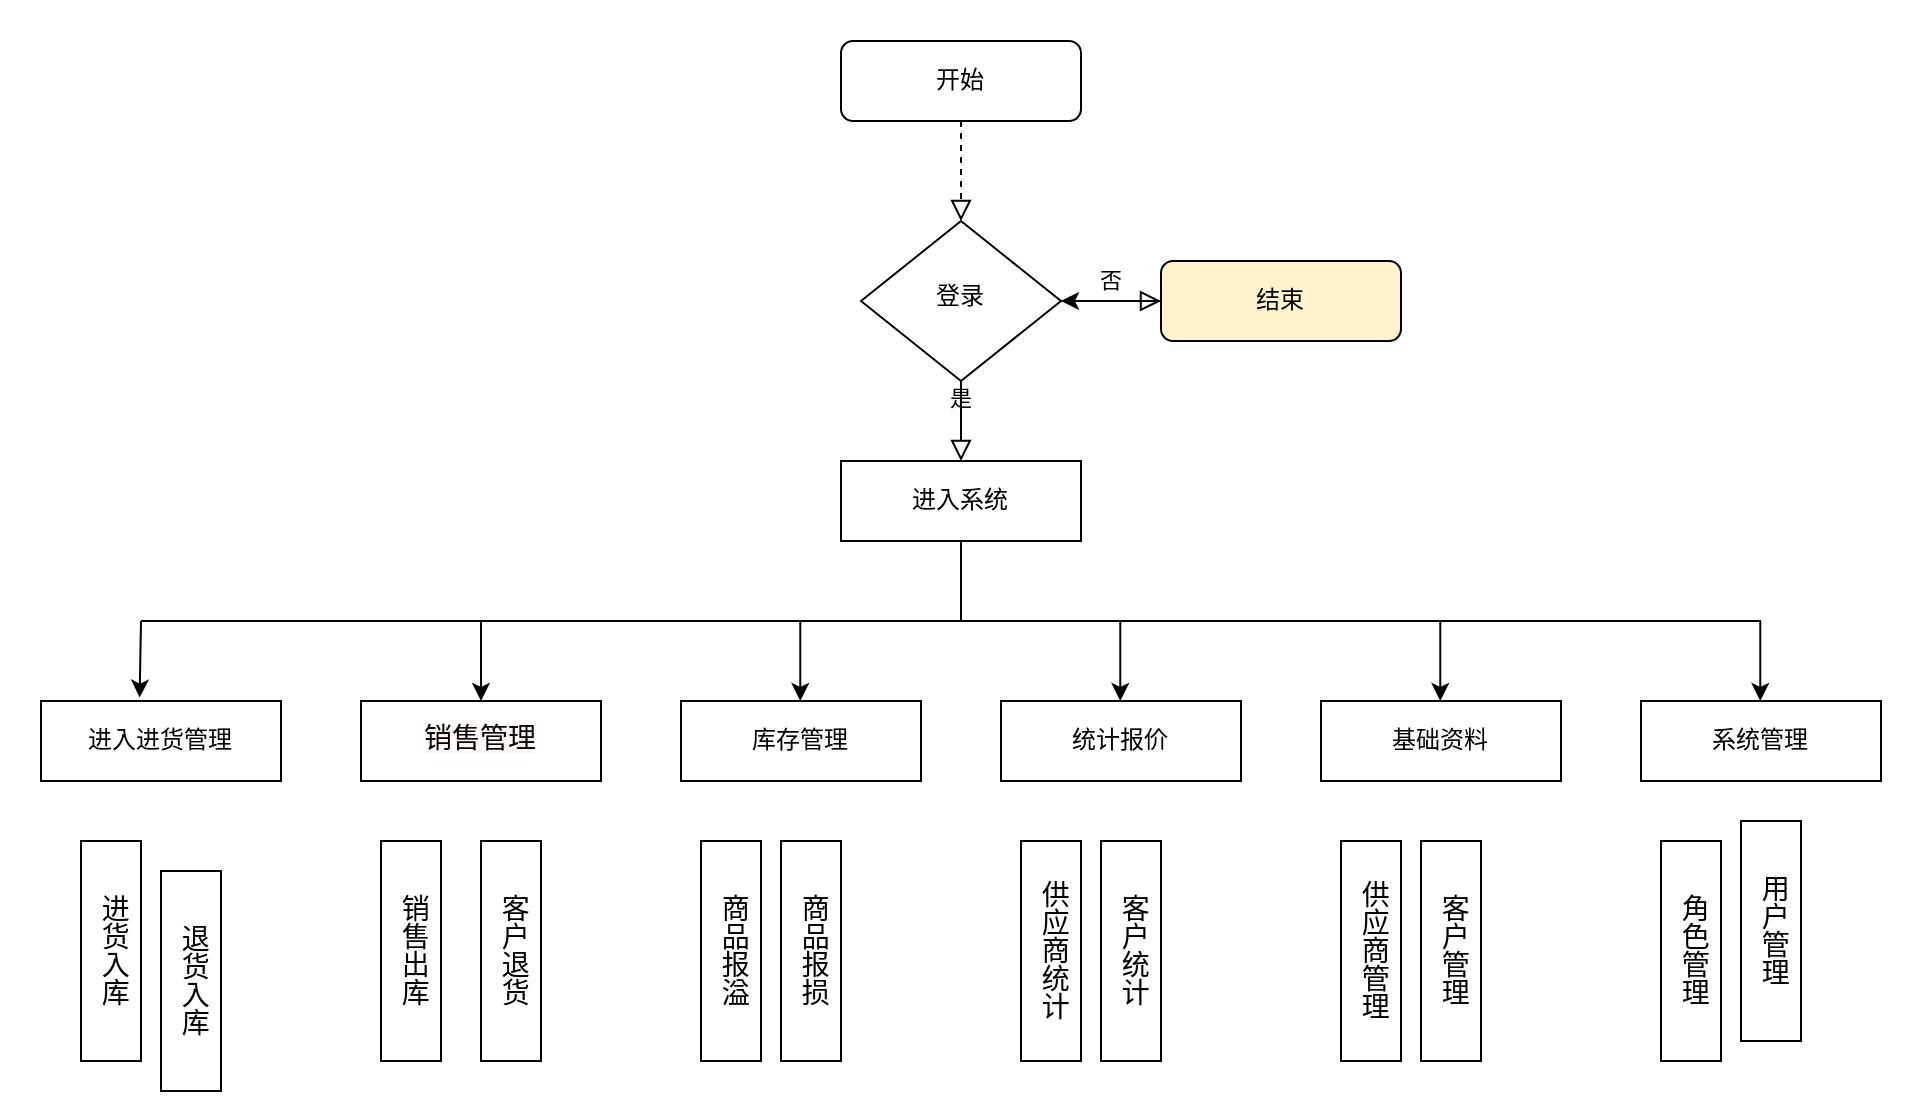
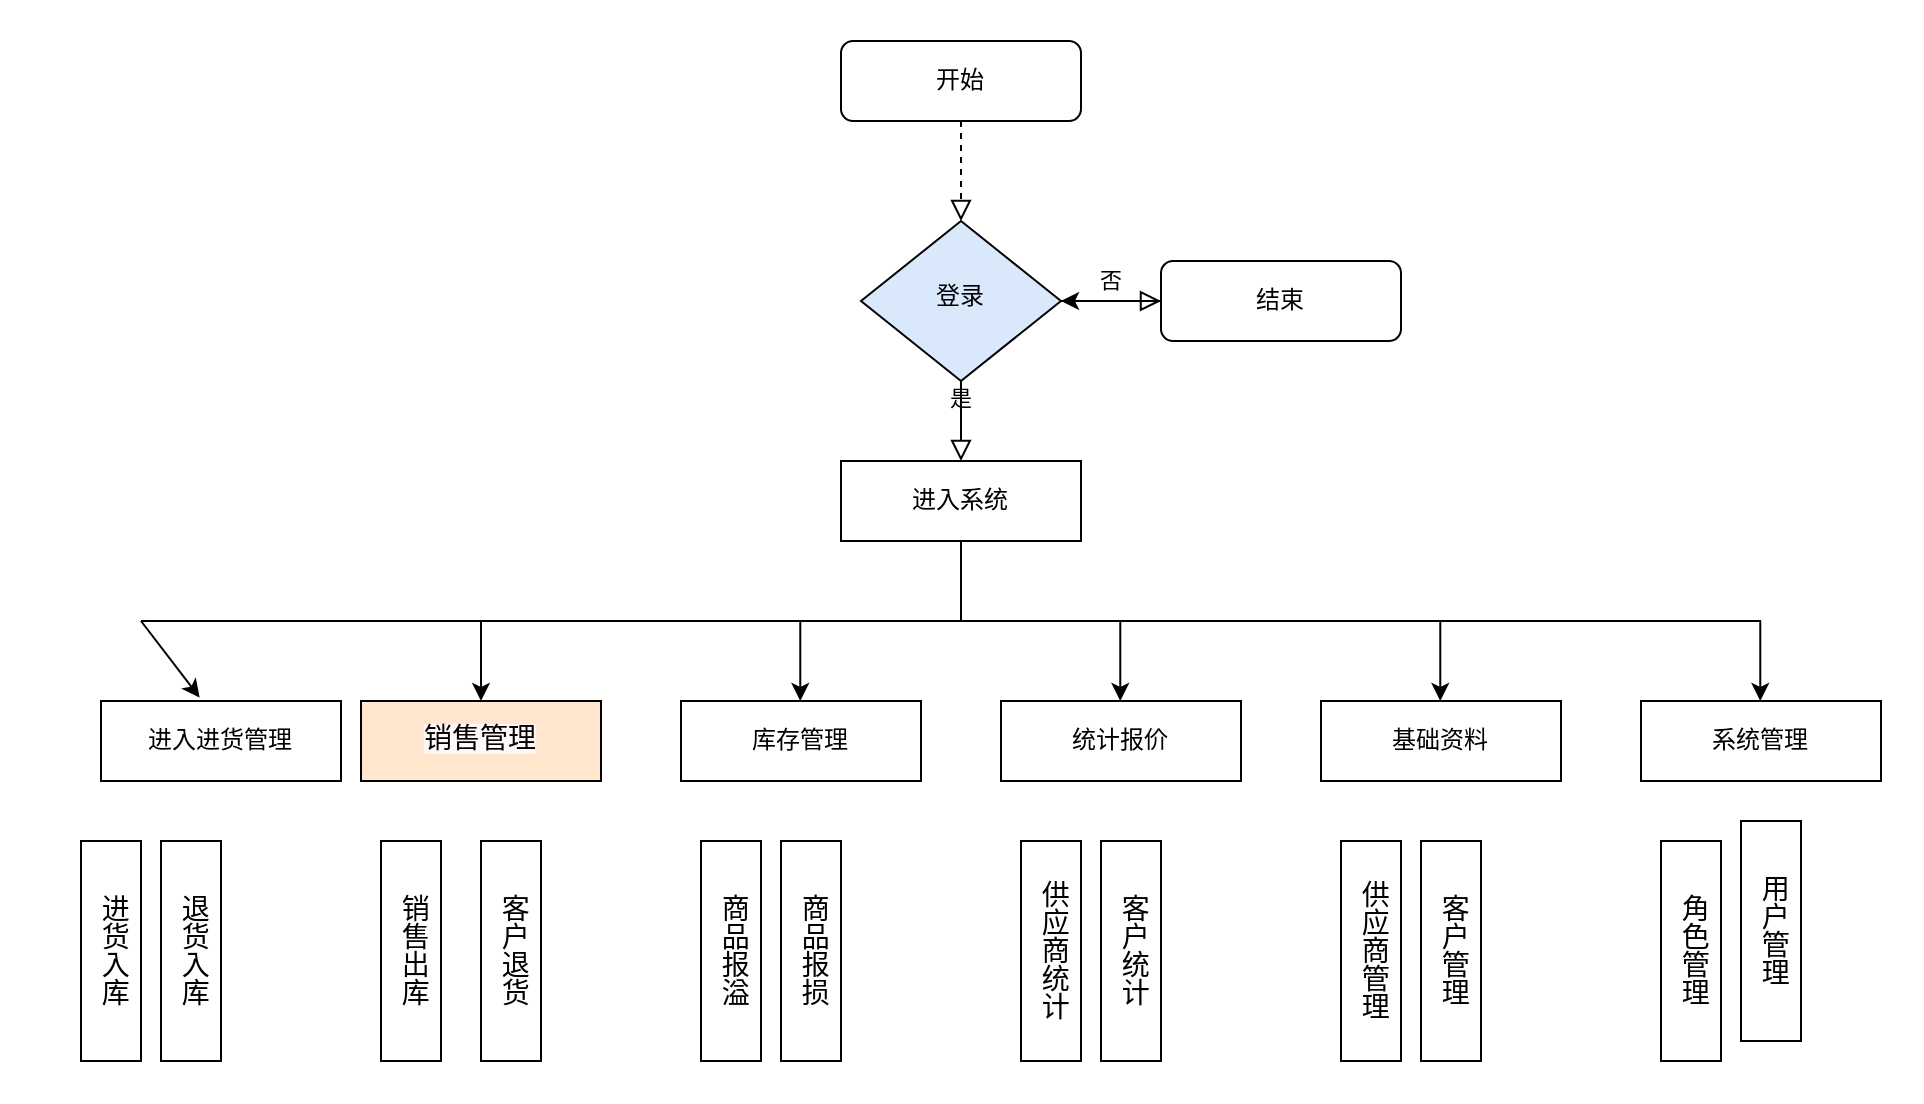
- <mxCell id="6" value="登录" style="rhombus;whiteSpace=wrap;html=1;shadow=0;fontFamily=Helvetica;fontSize=12;align=center;strokeWidth=1;spacing=6;spacingTop=-4;" parent="1" vertex="1"><mxGeometry x="430" y="110" width="100" height="80" as="geometry" /></mxCell>
+ <mxCell id="6" value="登录" style="rhombus;whiteSpace=wrap;html=1;shadow=0;fontFamily=Helvetica;fontSize=12;align=center;strokeWidth=1;spacing=6;spacingTop=-4;fillColor=#dae8fc;" parent="1" vertex="1"><mxGeometry x="430" y="110" width="100" height="80" as="geometry" /></mxCell>
- <mxCell id="8" value="结束" style="rounded=1;whiteSpace=wrap;html=1;fontSize=12;glass=0;strokeWidth=1;shadow=0;fillColor=#fff2cc;" parent="1" vertex="1"><mxGeometry x="580" y="130" width="120" height="40" as="geometry" /></mxCell>
+ <mxCell id="8" value="结束" style="rounded=1;whiteSpace=wrap;html=1;fontSize=12;glass=0;strokeWidth=1;shadow=0;" parent="1" vertex="1"><mxGeometry x="580" y="130" width="120" height="40" as="geometry" /></mxCell>
- <mxCell id="11" value="进入进货管理" style="rounded=0;whiteSpace=wrap;html=1;" vertex="1" parent="1"><mxGeometry x="20" y="350" width="120" height="40" as="geometry" /></mxCell>
+ <mxCell id="11" value="进入进货管理" style="rounded=0;whiteSpace=wrap;html=1;" vertex="1" parent="1"><mxGeometry x="50" y="350" width="120" height="40" as="geometry" /></mxCell>
- <mxCell id="12" value="&lt;span style=&quot;font-family: &amp;quot;Microsoft YaHei&amp;quot;; font-size: 14px; text-align: left; text-wrap: nowrap; background-color: rgb(255, 247, 247);&quot;&gt;销售管理&lt;/span&gt;" style="rounded=0;whiteSpace=wrap;html=1;" vertex="1" parent="1"><mxGeometry x="180" y="350" width="120" height="40" as="geometry" /></mxCell>
+ <mxCell id="12" value="&lt;span style=&quot;font-family: &amp;quot;Microsoft YaHei&amp;quot;; font-size: 14px; text-align: left; text-wrap: nowrap; background-color: rgb(255, 247, 247);&quot;&gt;销售管理&lt;/span&gt;" style="rounded=0;whiteSpace=wrap;html=1;fillColor=#ffe6cc;" vertex="1" parent="1"><mxGeometry x="180" y="350" width="120" height="40" as="geometry" /></mxCell>
- <mxCell id="25" value="&lt;div style=&quot;text-align: left;&quot;&gt;&lt;font face=&quot;Microsoft YaHei&quot;&gt;&lt;span style=&quot;font-size: 14px; text-wrap: nowrap; background-color: rgb(255, 255, 255);&quot;&gt;退货入库&lt;/span&gt;&lt;/font&gt;&lt;/div&gt;" style="rounded=0;whiteSpace=wrap;html=1;fillColor=default;horizontal=1;textDirection=vertical-lr;" vertex="1" parent="1"><mxGeometry x="80" y="435" width="30" height="110" as="geometry" /></mxCell>
+ <mxCell id="25" value="&lt;div style=&quot;text-align: left;&quot;&gt;&lt;font face=&quot;Microsoft YaHei&quot;&gt;&lt;span style=&quot;font-size: 14px; text-wrap: nowrap; background-color: rgb(255, 255, 255);&quot;&gt;退货入库&lt;/span&gt;&lt;/font&gt;&lt;/div&gt;" style="rounded=0;whiteSpace=wrap;html=1;fillColor=default;horizontal=1;textDirection=vertical-lr;" vertex="1" parent="1"><mxGeometry x="80" y="420" width="30" height="110" as="geometry" /></mxCell>
